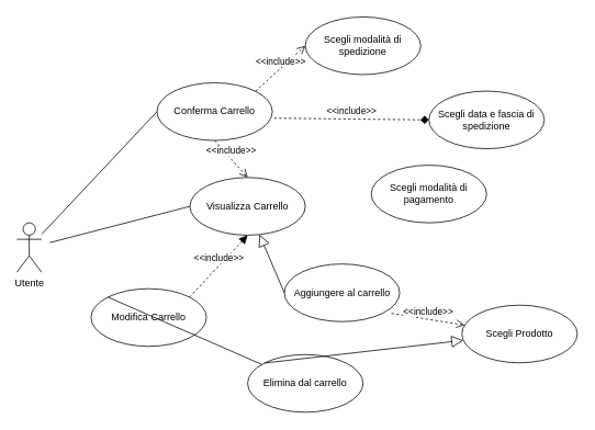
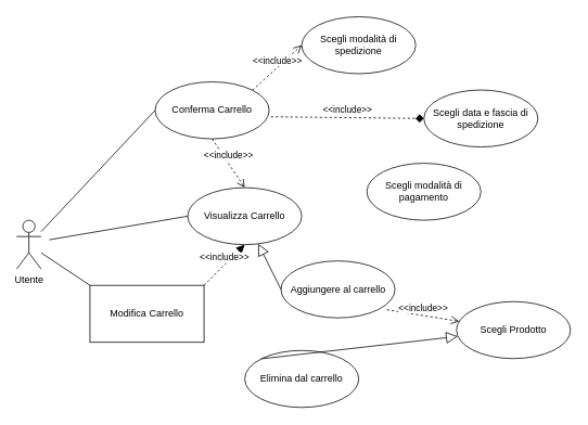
- <mxCell id="18" value="Visualizza Carrello" style="ellipse;whiteSpace=wrap;html=1;" vertex="1" parent="1"><mxGeometry x="230" y="215" width="140" height="70" as="geometry" /></mxCell>
+ <mxCell id="18" value="Visualizza Carrello" style="ellipse;whiteSpace=wrap;html=1;" vertex="1" parent="1"><mxGeometry x="230" y="230" width="140" height="70" as="geometry" /></mxCell>
- <mxCell id="3" value="Modifica Carrello" style="ellipse;whiteSpace=wrap;html=1;" vertex="1" parent="1"><mxGeometry x="110" y="350" width="140" height="70" as="geometry" /></mxCell>
+ <mxCell id="3" value="Modifica Carrello" style="whiteSpace=wrap;html=1;rounded=0;" vertex="1" parent="1"><mxGeometry x="110" y="350" width="140" height="70" as="geometry" /></mxCell>
- <mxCell id="16" value="" style="endArrow=none;endFill=0;endSize=12;html=1;exitX=0;exitY=0;exitDx=0;exitDy=0;" edge="1" parent="1" source="3" target="14"><mxGeometry width="160" relative="1" as="geometry"><mxPoint x="360" y="350" as="sourcePoint" /><mxPoint x="520" y="350" as="targetPoint" /></mxGeometry></mxCell>
+ <mxCell id="16" value="" style="endArrow=none;endFill=0;endSize=12;html=1;exitX=0;exitY=0;exitDx=0;exitDy=0;" edge="1" parent="1" source="3" target="2"><mxGeometry width="160" relative="1" as="geometry"><mxPoint x="360" y="350" as="sourcePoint" /><mxPoint x="520" y="350" as="targetPoint" /></mxGeometry></mxCell>
